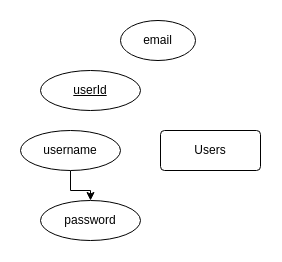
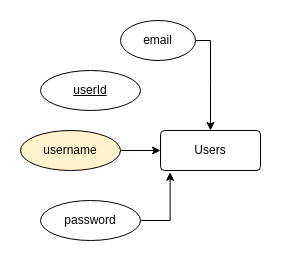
+ <mxCell id="5" value="" style="edgeStyle=orthogonalEdgeStyle;rounded=0;orthogonalLoop=1;jettySize=auto;html=1;" edge="1" parent="1" source="6" target="2"><mxGeometry relative="1" as="geometry"><Array as="points"><mxPoint x="210" y="80" /><mxPoint x="210" y="80" /></Array></mxGeometry></mxCell>
- <mxCell id="8" value="username" style="ellipse;whiteSpace=wrap;html=1;align=center;" vertex="1" parent="1"><mxGeometry x="20" y="130" width="100" height="40" as="geometry" /></mxCell>
+ <mxCell id="8" value="username" style="ellipse;whiteSpace=wrap;html=1;align=center;fillColor=#fff2cc;" vertex="1" parent="1"><mxGeometry x="20" y="130" width="100" height="40" as="geometry" /></mxCell>
- <mxCell id="7" value="" style="edgeStyle=orthogonalEdgeStyle;rounded=0;orthogonalLoop=1;jettySize=auto;html=1;" edge="1" parent="1" source="8" target="4"><mxGeometry relative="1" as="geometry" /></mxCell>
+ <mxCell id="7" value="" style="edgeStyle=orthogonalEdgeStyle;rounded=0;orthogonalLoop=1;jettySize=auto;html=1;" edge="1" parent="1" source="8" target="2"><mxGeometry relative="1" as="geometry" /></mxCell>
+ <mxCell id="3" style="edgeStyle=orthogonalEdgeStyle;rounded=0;orthogonalLoop=1;jettySize=auto;html=1;entryX=0.096;entryY=1.045;entryDx=0;entryDy=0;entryPerimeter=0;" edge="1" parent="1" source="4" target="2"><mxGeometry relative="1" as="geometry" /></mxCell>
